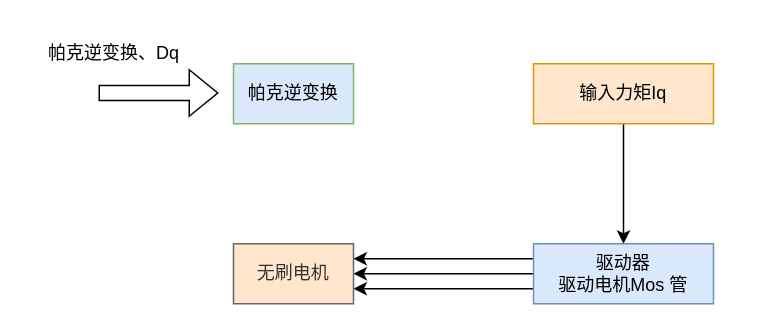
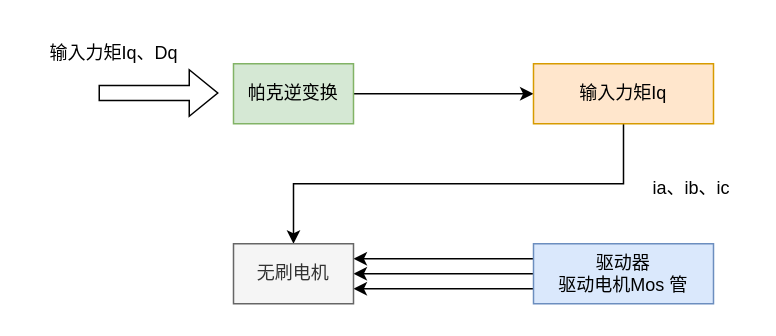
- <mxCell id="13" value="帕克逆变换、Dq" style="text;html=1;align=center;verticalAlign=middle;resizable=0;points=[];autosize=1;strokeColor=none;fillColor=none;" parent="1" vertex="1"><mxGeometry x="20" y="20" width="110" height="30" as="geometry" /></mxCell>
+ <mxCell id="13" value="输入力矩Iq、Dq" style="text;html=1;align=center;verticalAlign=middle;resizable=0;points=[];autosize=1;strokeColor=none;fillColor=none;" parent="1" vertex="1"><mxGeometry x="20" y="20" width="110" height="30" as="geometry" /></mxCell>
- <mxCell id="3" value="帕克逆变换" style="rounded=0;whiteSpace=wrap;html=1;fillColor=#dae8fc;strokeColor=#82b366;" parent="1" vertex="1"><mxGeometry x="155" y="42" width="80" height="40" as="geometry" /></mxCell>
+ <mxCell id="3" value="帕克逆变换" style="rounded=0;whiteSpace=wrap;html=1;fillColor=#d5e8d4;strokeColor=#82b366;" parent="1" vertex="1"><mxGeometry x="155" y="42" width="80" height="40" as="geometry" /></mxCell>
+ <mxCell id="2" style="edgeStyle=orthogonalEdgeStyle;rounded=0;orthogonalLoop=1;jettySize=auto;html=1;exitX=1;exitY=0.5;exitDx=0;exitDy=0;entryX=0;entryY=0.5;entryDx=0;entryDy=0;" parent="1" source="3" target="5" edge="1"><mxGeometry relative="1" as="geometry" /></mxCell>
+ <mxCell id="11" value="ia、ib、ic" style="text;html=1;align=center;verticalAlign=middle;resizable=0;points=[];autosize=1;strokeColor=none;fillColor=none;" parent="1" vertex="1"><mxGeometry x="425" y="110" width="70" height="30" as="geometry" /></mxCell>
- <mxCell id="4" style="edgeStyle=orthogonalEdgeStyle;rounded=0;orthogonalLoop=1;jettySize=auto;html=1;exitX=0.5;exitY=1;exitDx=0;exitDy=0;entryX=0.5;entryY=0;entryDx=0;entryDy=0;" parent="1" source="5" target="9" edge="1"><mxGeometry relative="1" as="geometry" /></mxCell>
+ <mxCell id="4" style="edgeStyle=orthogonalEdgeStyle;rounded=0;orthogonalLoop=1;jettySize=auto;html=1;exitX=0.5;exitY=1;exitDx=0;exitDy=0;" parent="1" source="5" target="10" edge="1"><mxGeometry relative="1" as="geometry" /></mxCell>
- <mxCell id="10" value="无刷电机" style="rounded=0;whiteSpace=wrap;html=1;fillColor=#ffe6cc;strokeColor=#666666;fontColor=#333333;" parent="1" vertex="1"><mxGeometry x="155" y="162" width="80" height="40" as="geometry" /></mxCell>
+ <mxCell id="10" value="无刷电机" style="rounded=0;whiteSpace=wrap;html=1;fillColor=#f5f5f5;strokeColor=#666666;fontColor=#333333;" parent="1" vertex="1"><mxGeometry x="155" y="162" width="80" height="40" as="geometry" /></mxCell>
